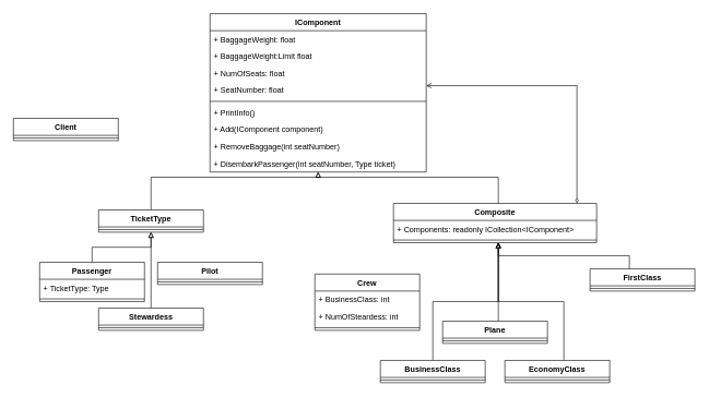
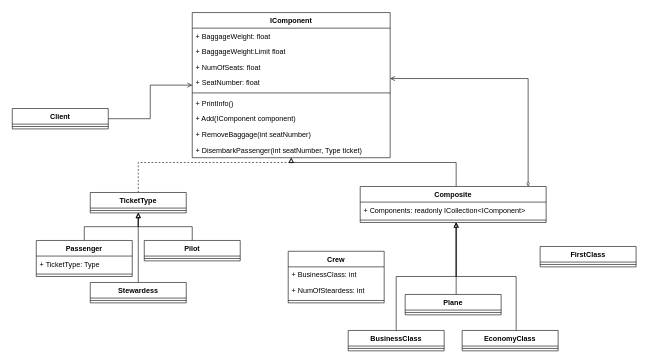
+ <mxCell id="43" style="edgeStyle=orthogonalEdgeStyle;rounded=0;orthogonalLoop=1;jettySize=auto;html=1;endArrow=open;endFill=0;" parent="1" source="44" target="2" edge="1"><mxGeometry relative="1" as="geometry" /></mxCell>
- <mxCell id="12" style="edgeStyle=orthogonalEdgeStyle;rounded=0;orthogonalLoop=1;jettySize=auto;html=1;endArrow=block;endFill=0;" parent="1" source="13" target="2" edge="1"><mxGeometry relative="1" as="geometry"><Array as="points"><mxPoint x="230" y="270" /><mxPoint x="485" y="270" /></Array></mxGeometry></mxCell>
+ <mxCell id="12" style="edgeStyle=orthogonalEdgeStyle;rounded=0;orthogonalLoop=1;jettySize=auto;html=1;endArrow=block;endFill=0;dashed=1;" parent="1" source="13" target="2" edge="1"><mxGeometry relative="1" as="geometry"><Array as="points"><mxPoint x="230" y="270" /><mxPoint x="485" y="270" /></Array></mxGeometry></mxCell>
+ <mxCell id="19" style="edgeStyle=orthogonalEdgeStyle;rounded=0;orthogonalLoop=1;jettySize=auto;html=1;endArrow=block;endFill=0;" parent="1" source="20" target="13" edge="1"><mxGeometry relative="1" as="geometry" /></mxCell>
- <mxCell id="37" style="edgeStyle=orthogonalEdgeStyle;rounded=0;orthogonalLoop=1;jettySize=auto;html=1;endArrow=block;endFill=0;" parent="1" source="38" target="27" edge="1"><mxGeometry relative="1" as="geometry"><Array as="points"><mxPoint x="960" y="390" /><mxPoint x="760" y="390" /></Array></mxGeometry></mxCell>
